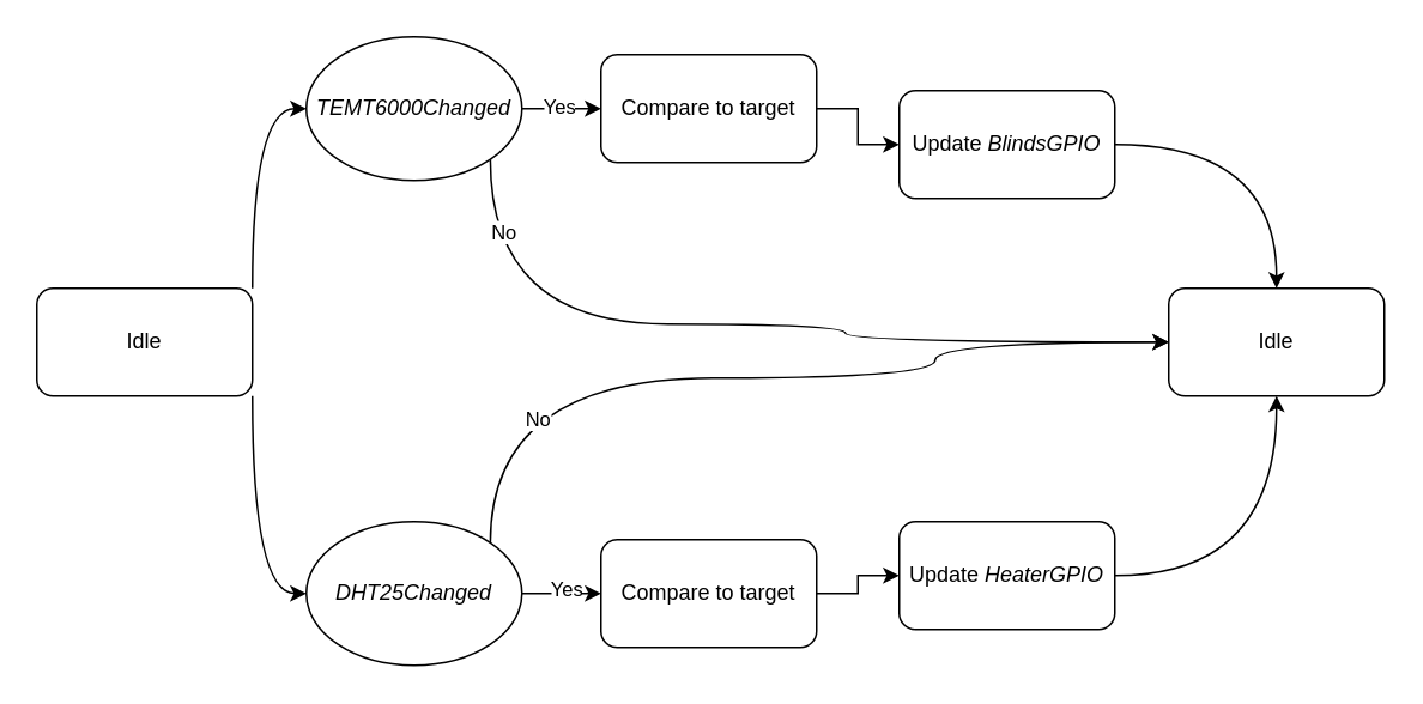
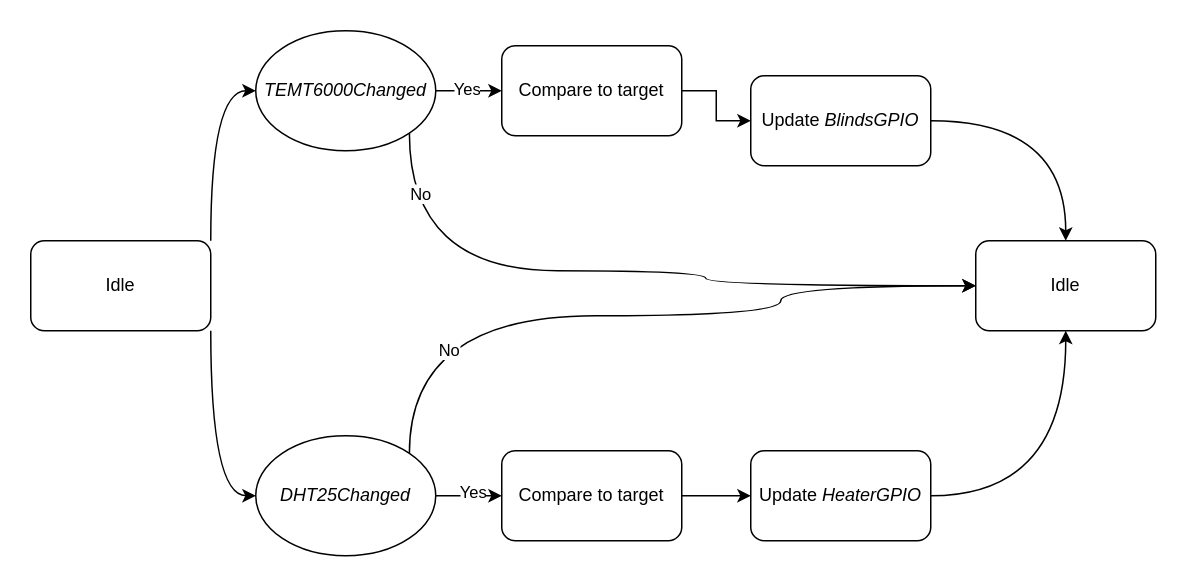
- <mxCell id="23" value="Update &lt;i&gt;HeaterGPIO&lt;/i&gt;" style="rounded=1;whiteSpace=wrap;html=1;" vertex="1" parent="1"><mxGeometry x="500" y="290" width="120" height="60" as="geometry" /></mxCell>
+ <mxCell id="23" value="Update &lt;i&gt;HeaterGPIO&lt;/i&gt;" style="rounded=1;whiteSpace=wrap;html=1;" vertex="1" parent="1"><mxGeometry x="500" y="300" width="120" height="60" as="geometry" /></mxCell>
